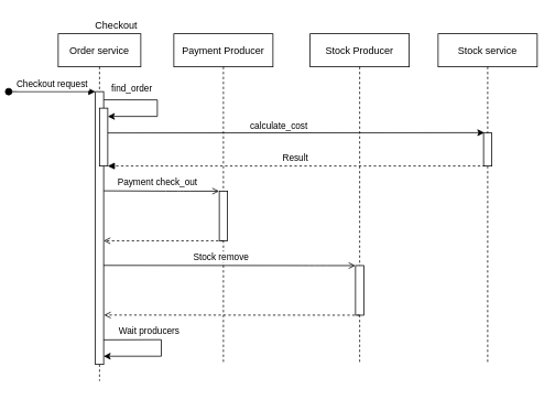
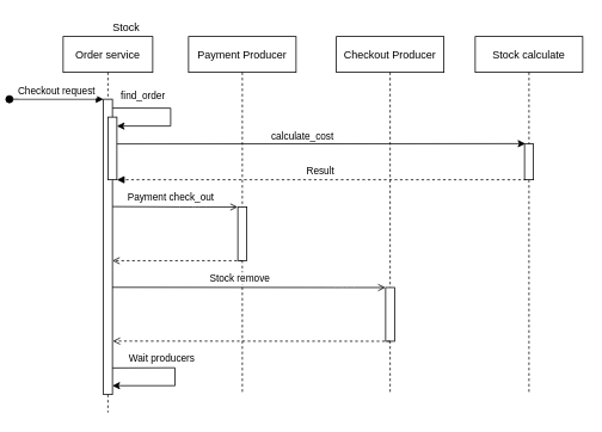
- <mxCell id="9" value="Checkout" style="text;html=1;align=center;verticalAlign=middle;resizable=0;points=[];autosize=1;strokeColor=none;fillColor=none;" parent="1" vertex="1"><mxGeometry x="55" y="20" width="70" height="20" as="geometry" /></mxCell>
+ <mxCell id="9" value="Stock" style="text;html=1;align=center;verticalAlign=middle;resizable=0;points=[];autosize=1;strokeColor=none;fillColor=none;" parent="1" vertex="1"><mxGeometry x="55" y="20" width="70" height="20" as="geometry" /></mxCell>
- <mxCell id="15" value="Stock Producer" style="shape=umlLifeline;perimeter=lifelinePerimeter;container=1;collapsible=0;recursiveResize=0;rounded=0;shadow=0;strokeWidth=1;" parent="1" vertex="1"><mxGeometry x="325" y="40" width="120" height="400" as="geometry" /></mxCell>
+ <mxCell id="15" value="Checkout Producer" style="shape=umlLifeline;perimeter=lifelinePerimeter;container=1;collapsible=0;recursiveResize=0;rounded=0;shadow=0;strokeWidth=1;" parent="1" vertex="1"><mxGeometry x="325" y="40" width="120" height="400" as="geometry" /></mxCell>
- <mxCell id="8" value="Stock service" style="shape=umlLifeline;perimeter=lifelinePerimeter;container=1;collapsible=0;recursiveResize=0;rounded=0;shadow=0;strokeWidth=1;" parent="1" vertex="1"><mxGeometry x="480" y="40" width="120" height="400" as="geometry" /></mxCell>
+ <mxCell id="8" value="Stock calculate" style="shape=umlLifeline;perimeter=lifelinePerimeter;container=1;collapsible=0;recursiveResize=0;rounded=0;shadow=0;strokeWidth=1;" parent="1" vertex="1"><mxGeometry x="480" y="40" width="120" height="400" as="geometry" /></mxCell>
